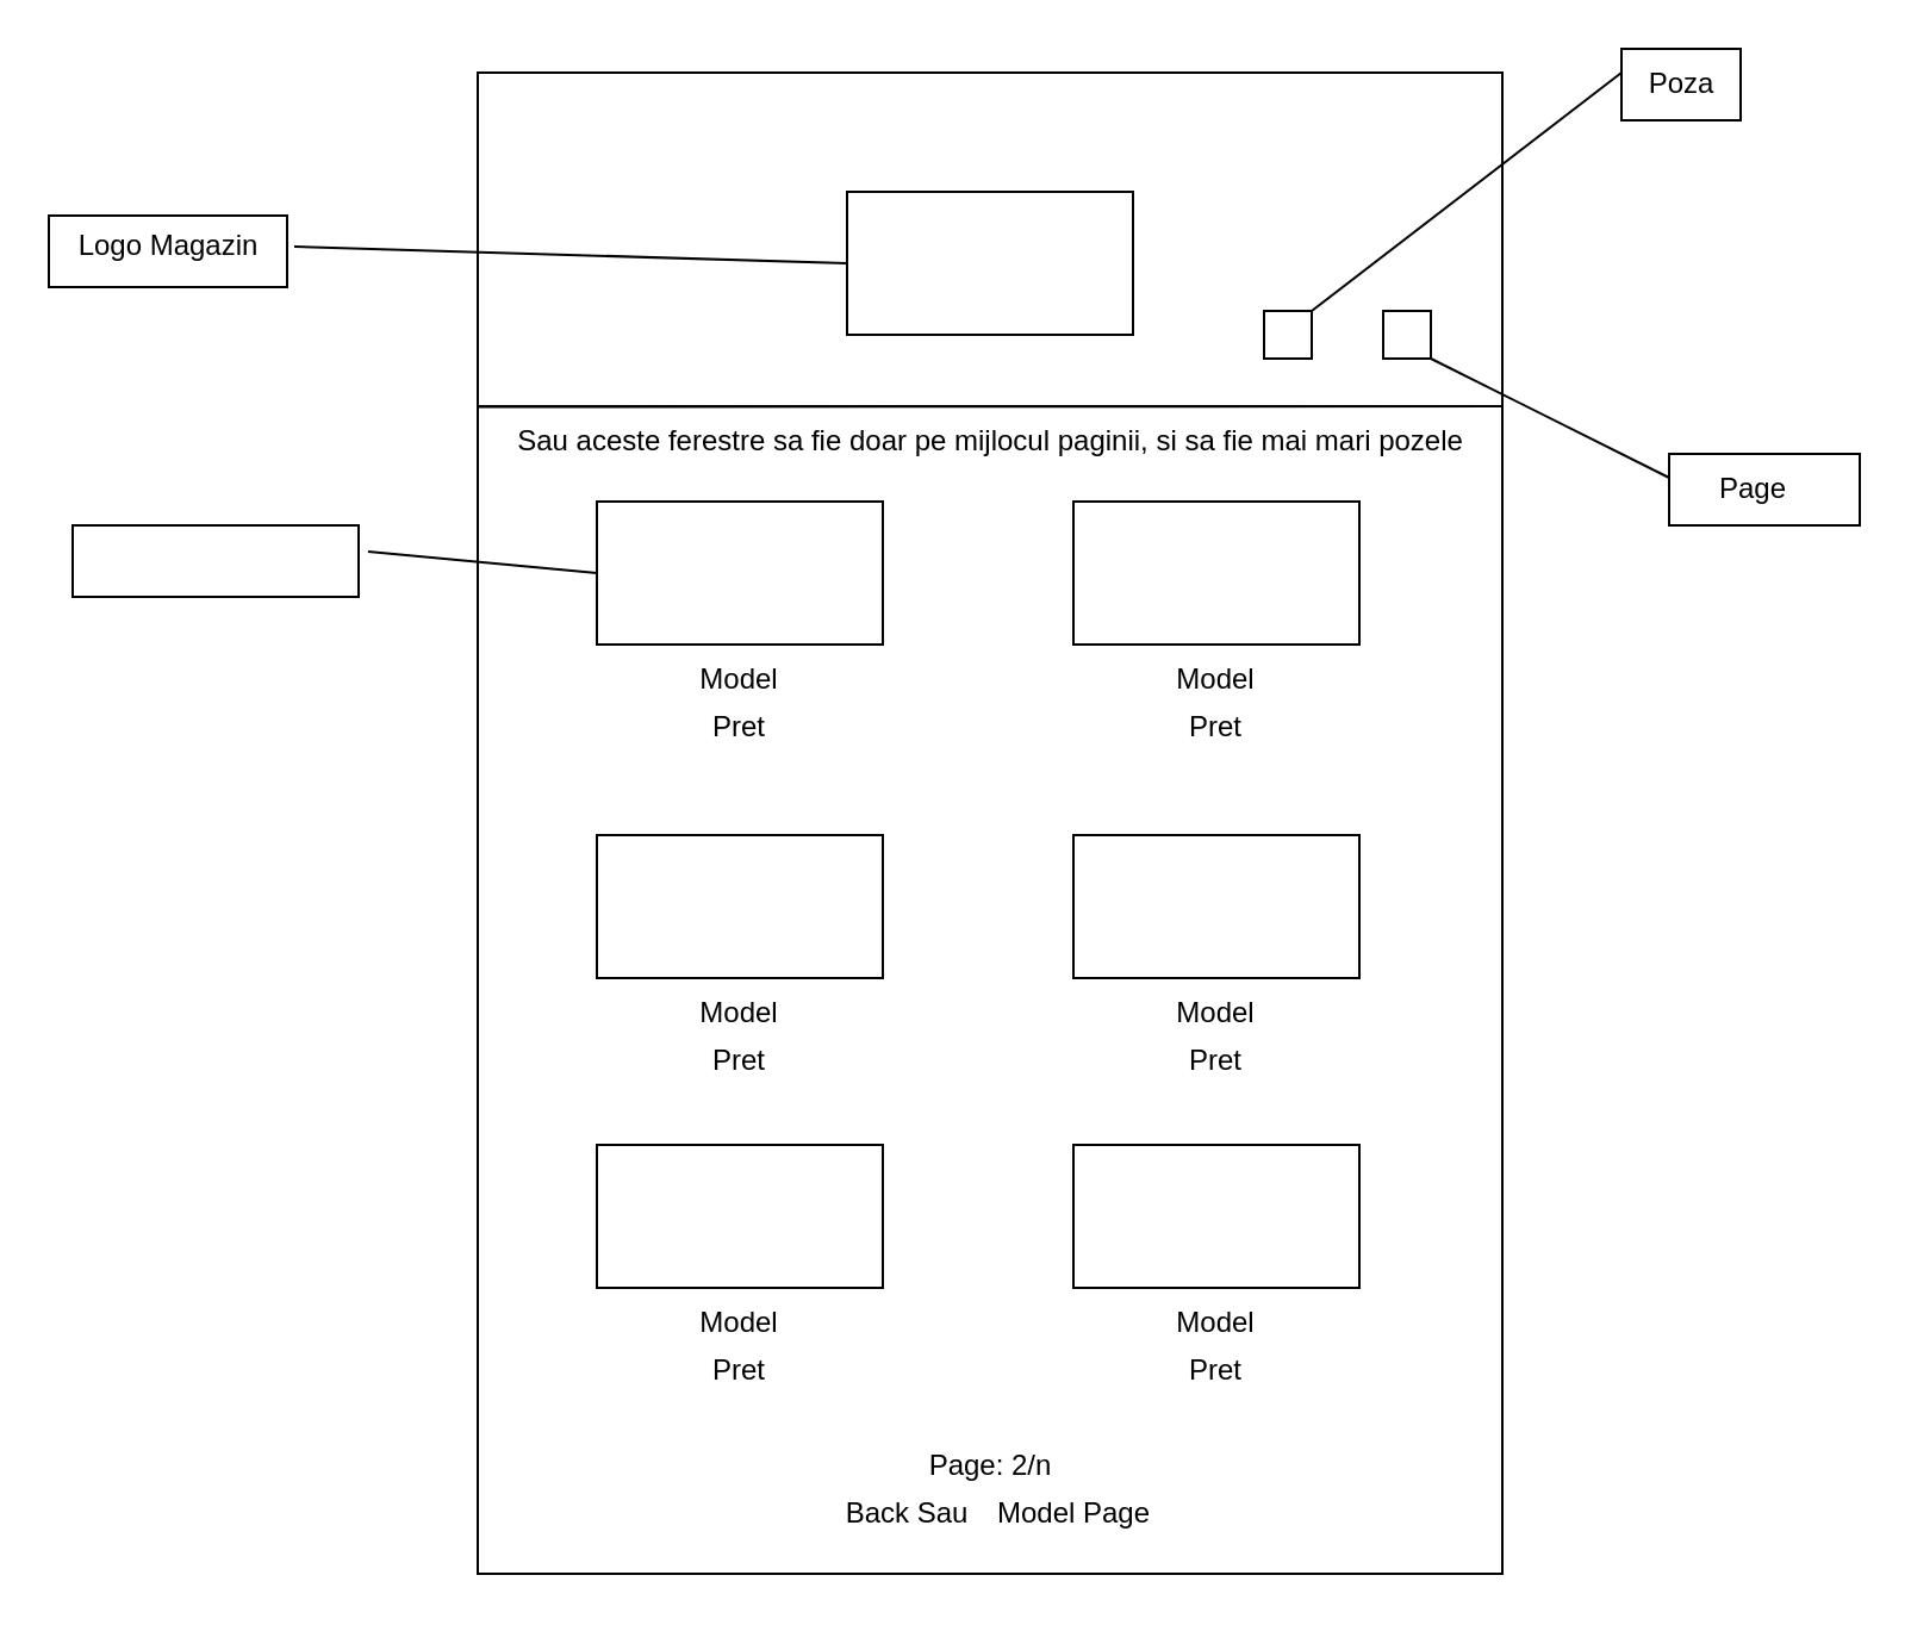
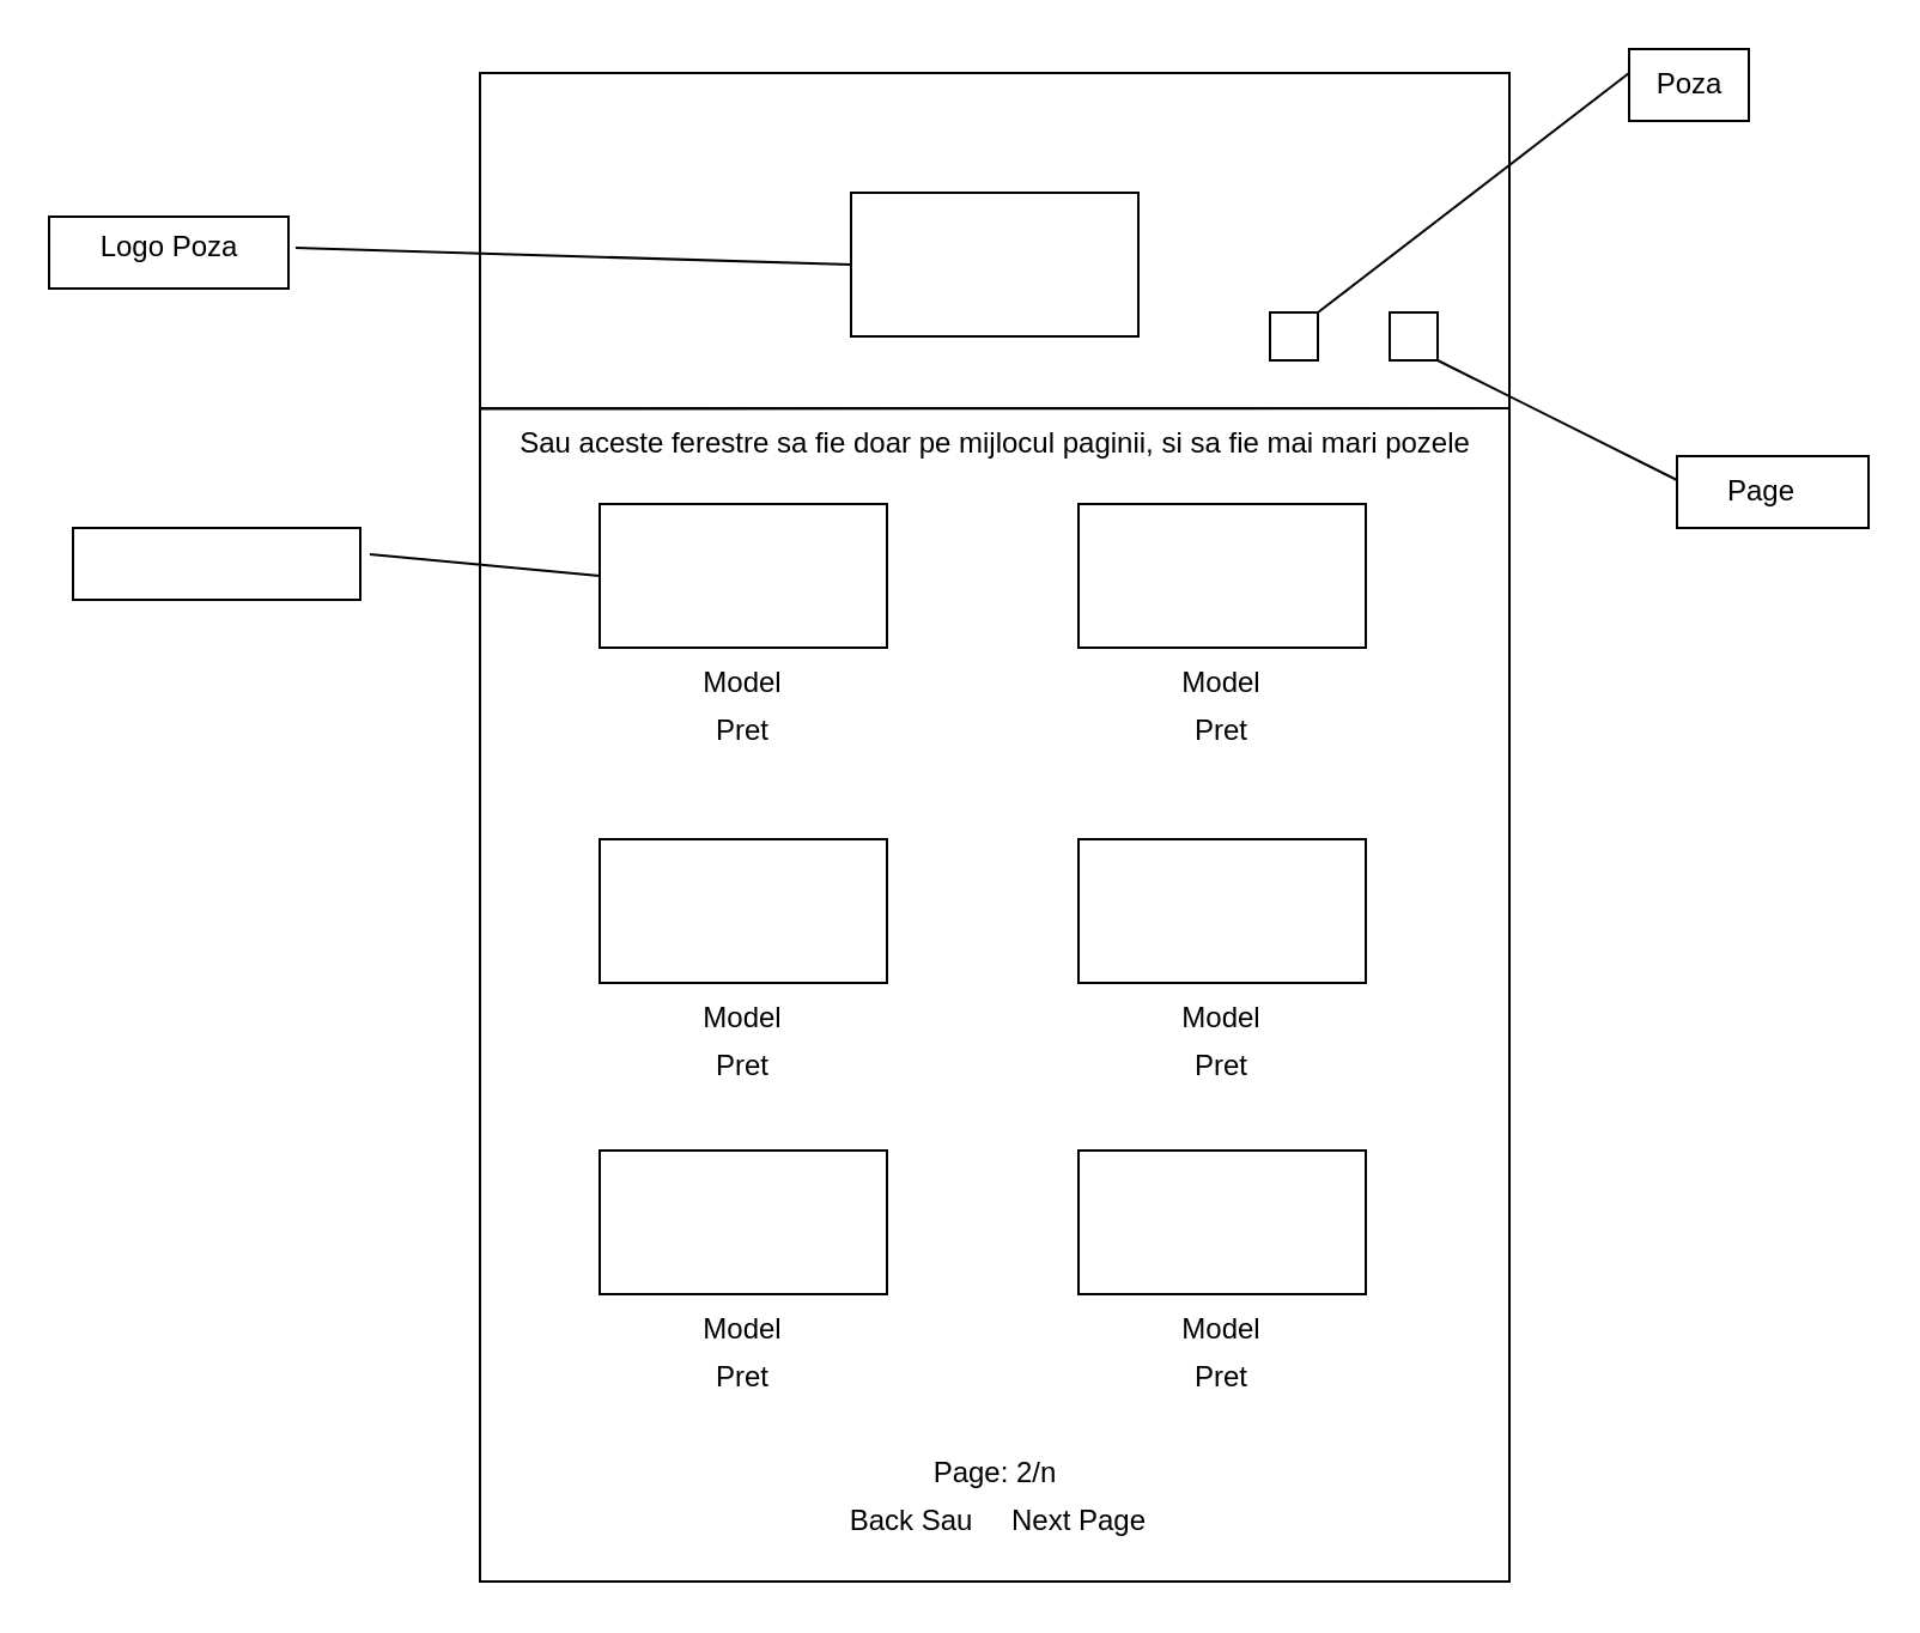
- <mxCell id="15" value="Logo Magazin" style="text;html=1;align=center;verticalAlign=middle;resizable=0;points=[];autosize=1;strokeColor=none;fillColor=none;" vertex="1" parent="1"><mxGeometry x="20" y="88" width="100" height="30" as="geometry" /></mxCell>
+ <mxCell id="15" value="Logo Poza" style="text;html=1;align=center;verticalAlign=middle;resizable=0;points=[];autosize=1;strokeColor=none;fillColor=none;" vertex="1" parent="1"><mxGeometry x="20" y="88" width="100" height="30" as="geometry" /></mxCell>
- <mxCell id="38" value="Model Page" style="text;html=1;align=center;verticalAlign=middle;resizable=0;points=[];autosize=1;strokeColor=none;fillColor=none;" vertex="1" parent="1"><mxGeometry x="410" y="620" width="80" height="30" as="geometry" /></mxCell>
+ <mxCell id="38" value="Next Page" style="text;html=1;align=center;verticalAlign=middle;resizable=0;points=[];autosize=1;strokeColor=none;fillColor=none;" vertex="1" parent="1"><mxGeometry x="410" y="620" width="80" height="30" as="geometry" /></mxCell>
